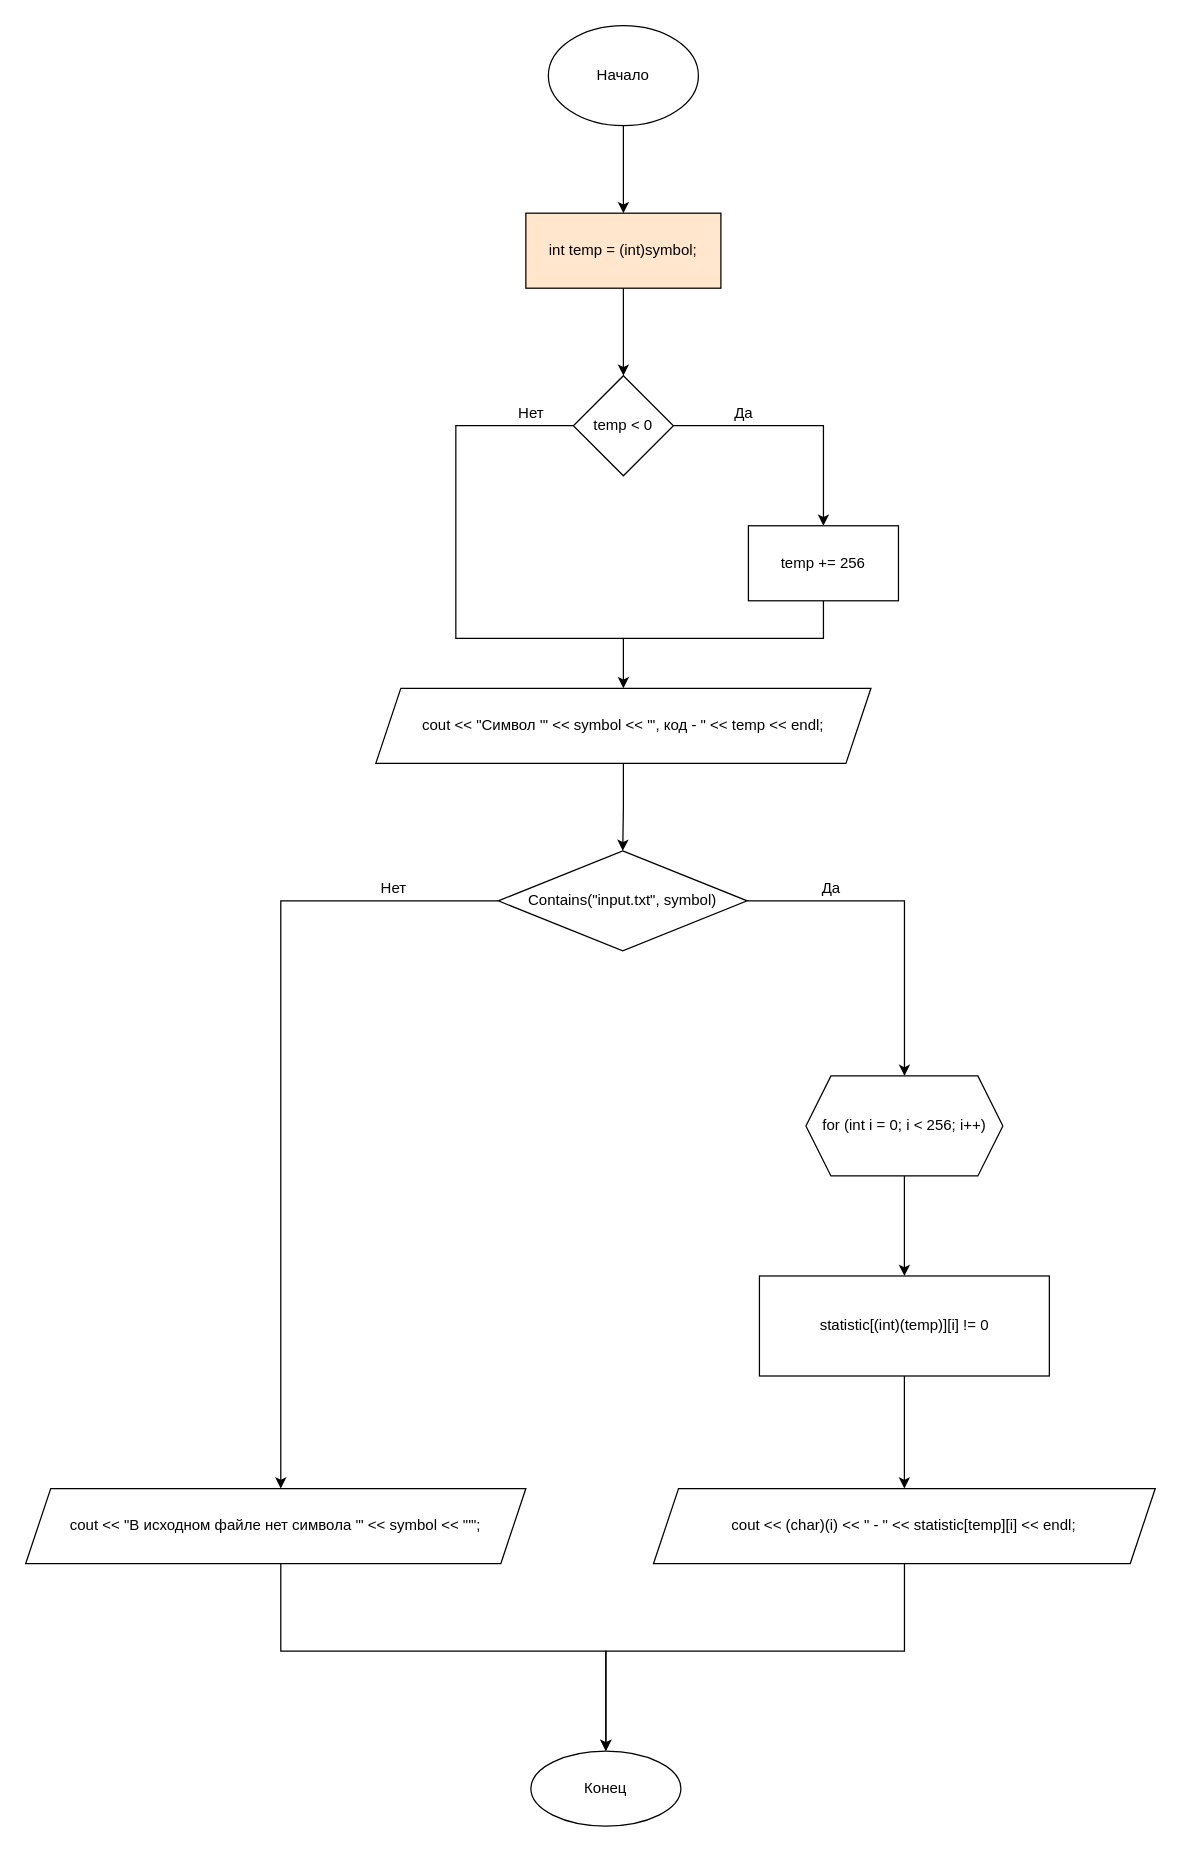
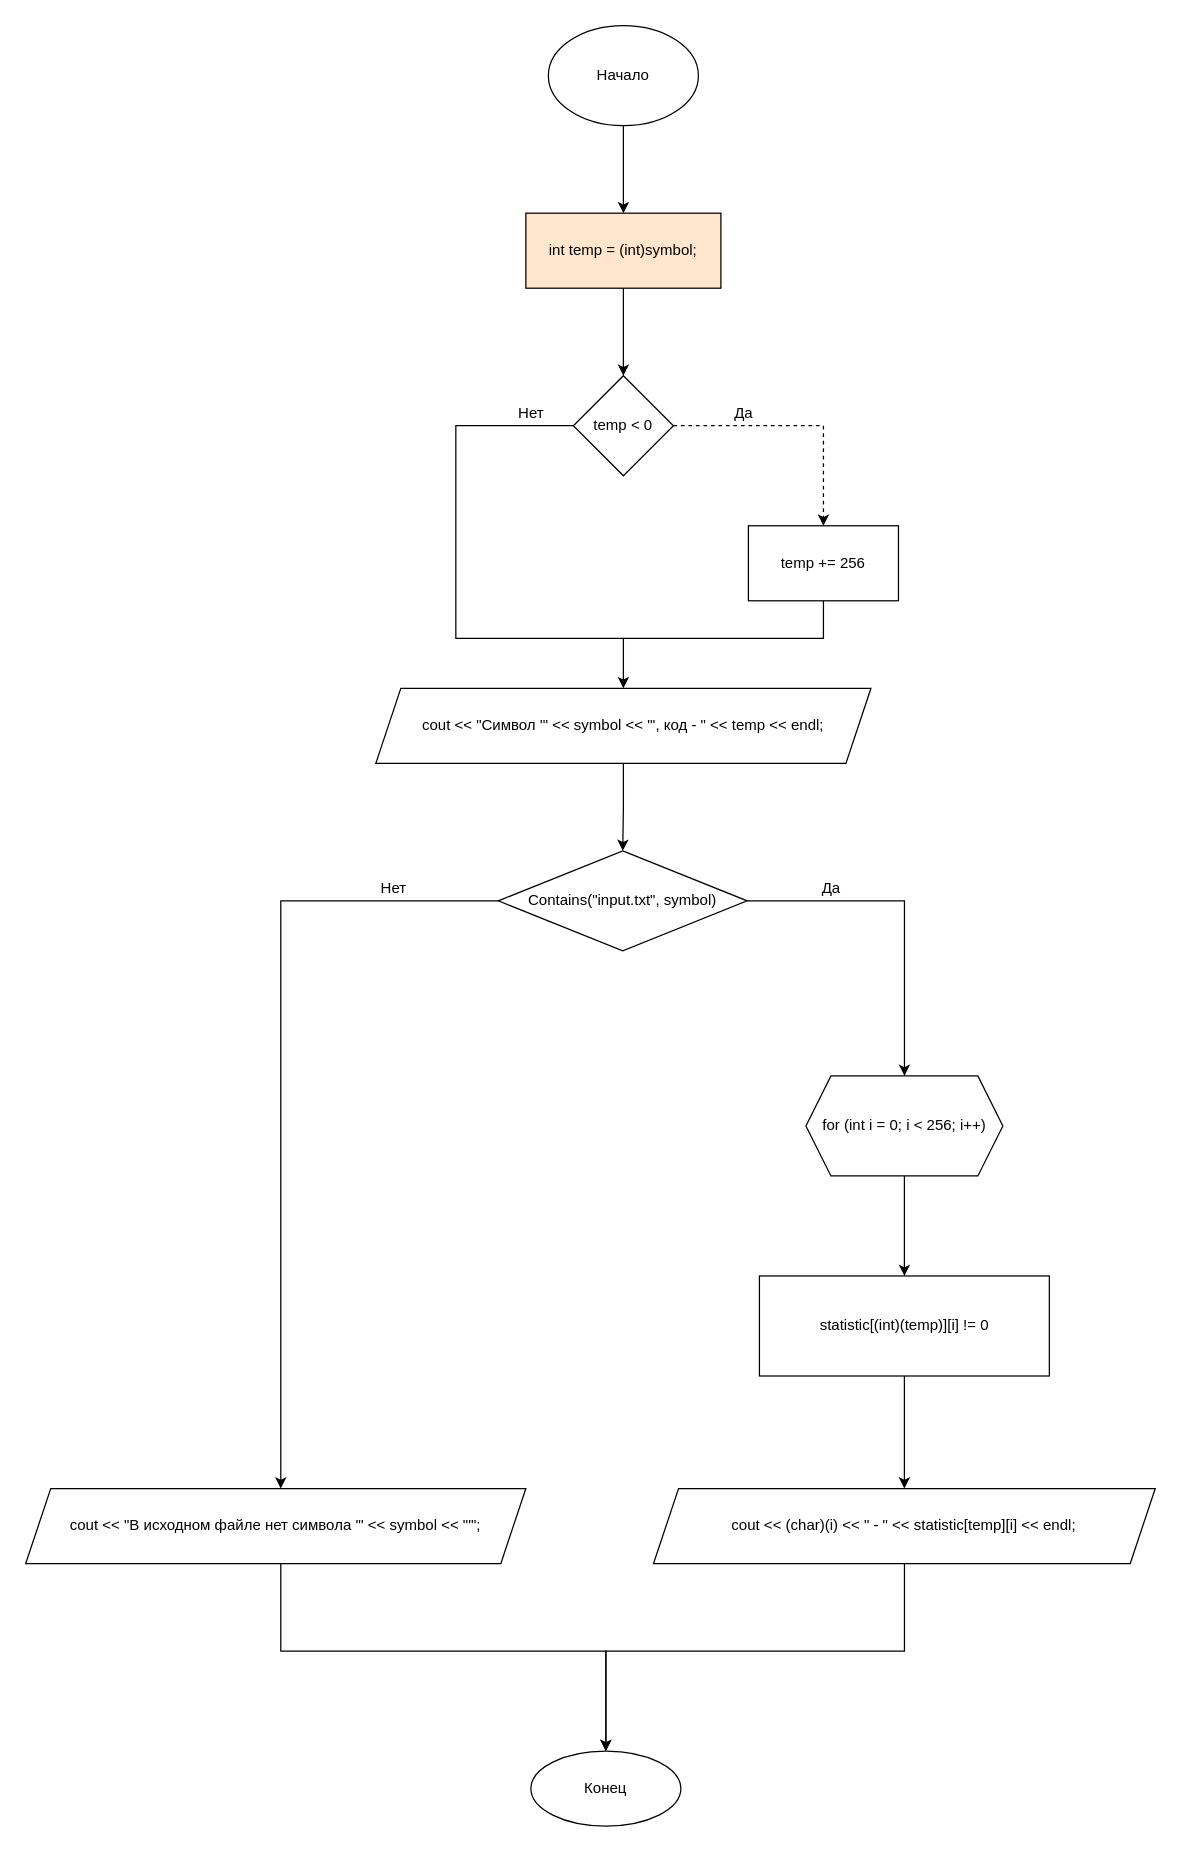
- <mxCell id="6" value="" style="edgeStyle=orthogonalEdgeStyle;rounded=0;orthogonalLoop=1;jettySize=auto;html=1;" parent="1" source="7" target="9" edge="1"><mxGeometry relative="1" as="geometry" /></mxCell>
+ <mxCell id="6" value="" style="edgeStyle=orthogonalEdgeStyle;rounded=0;orthogonalLoop=1;jettySize=auto;html=1;dashed=1;" parent="1" source="7" target="9" edge="1"><mxGeometry relative="1" as="geometry" /></mxCell>
